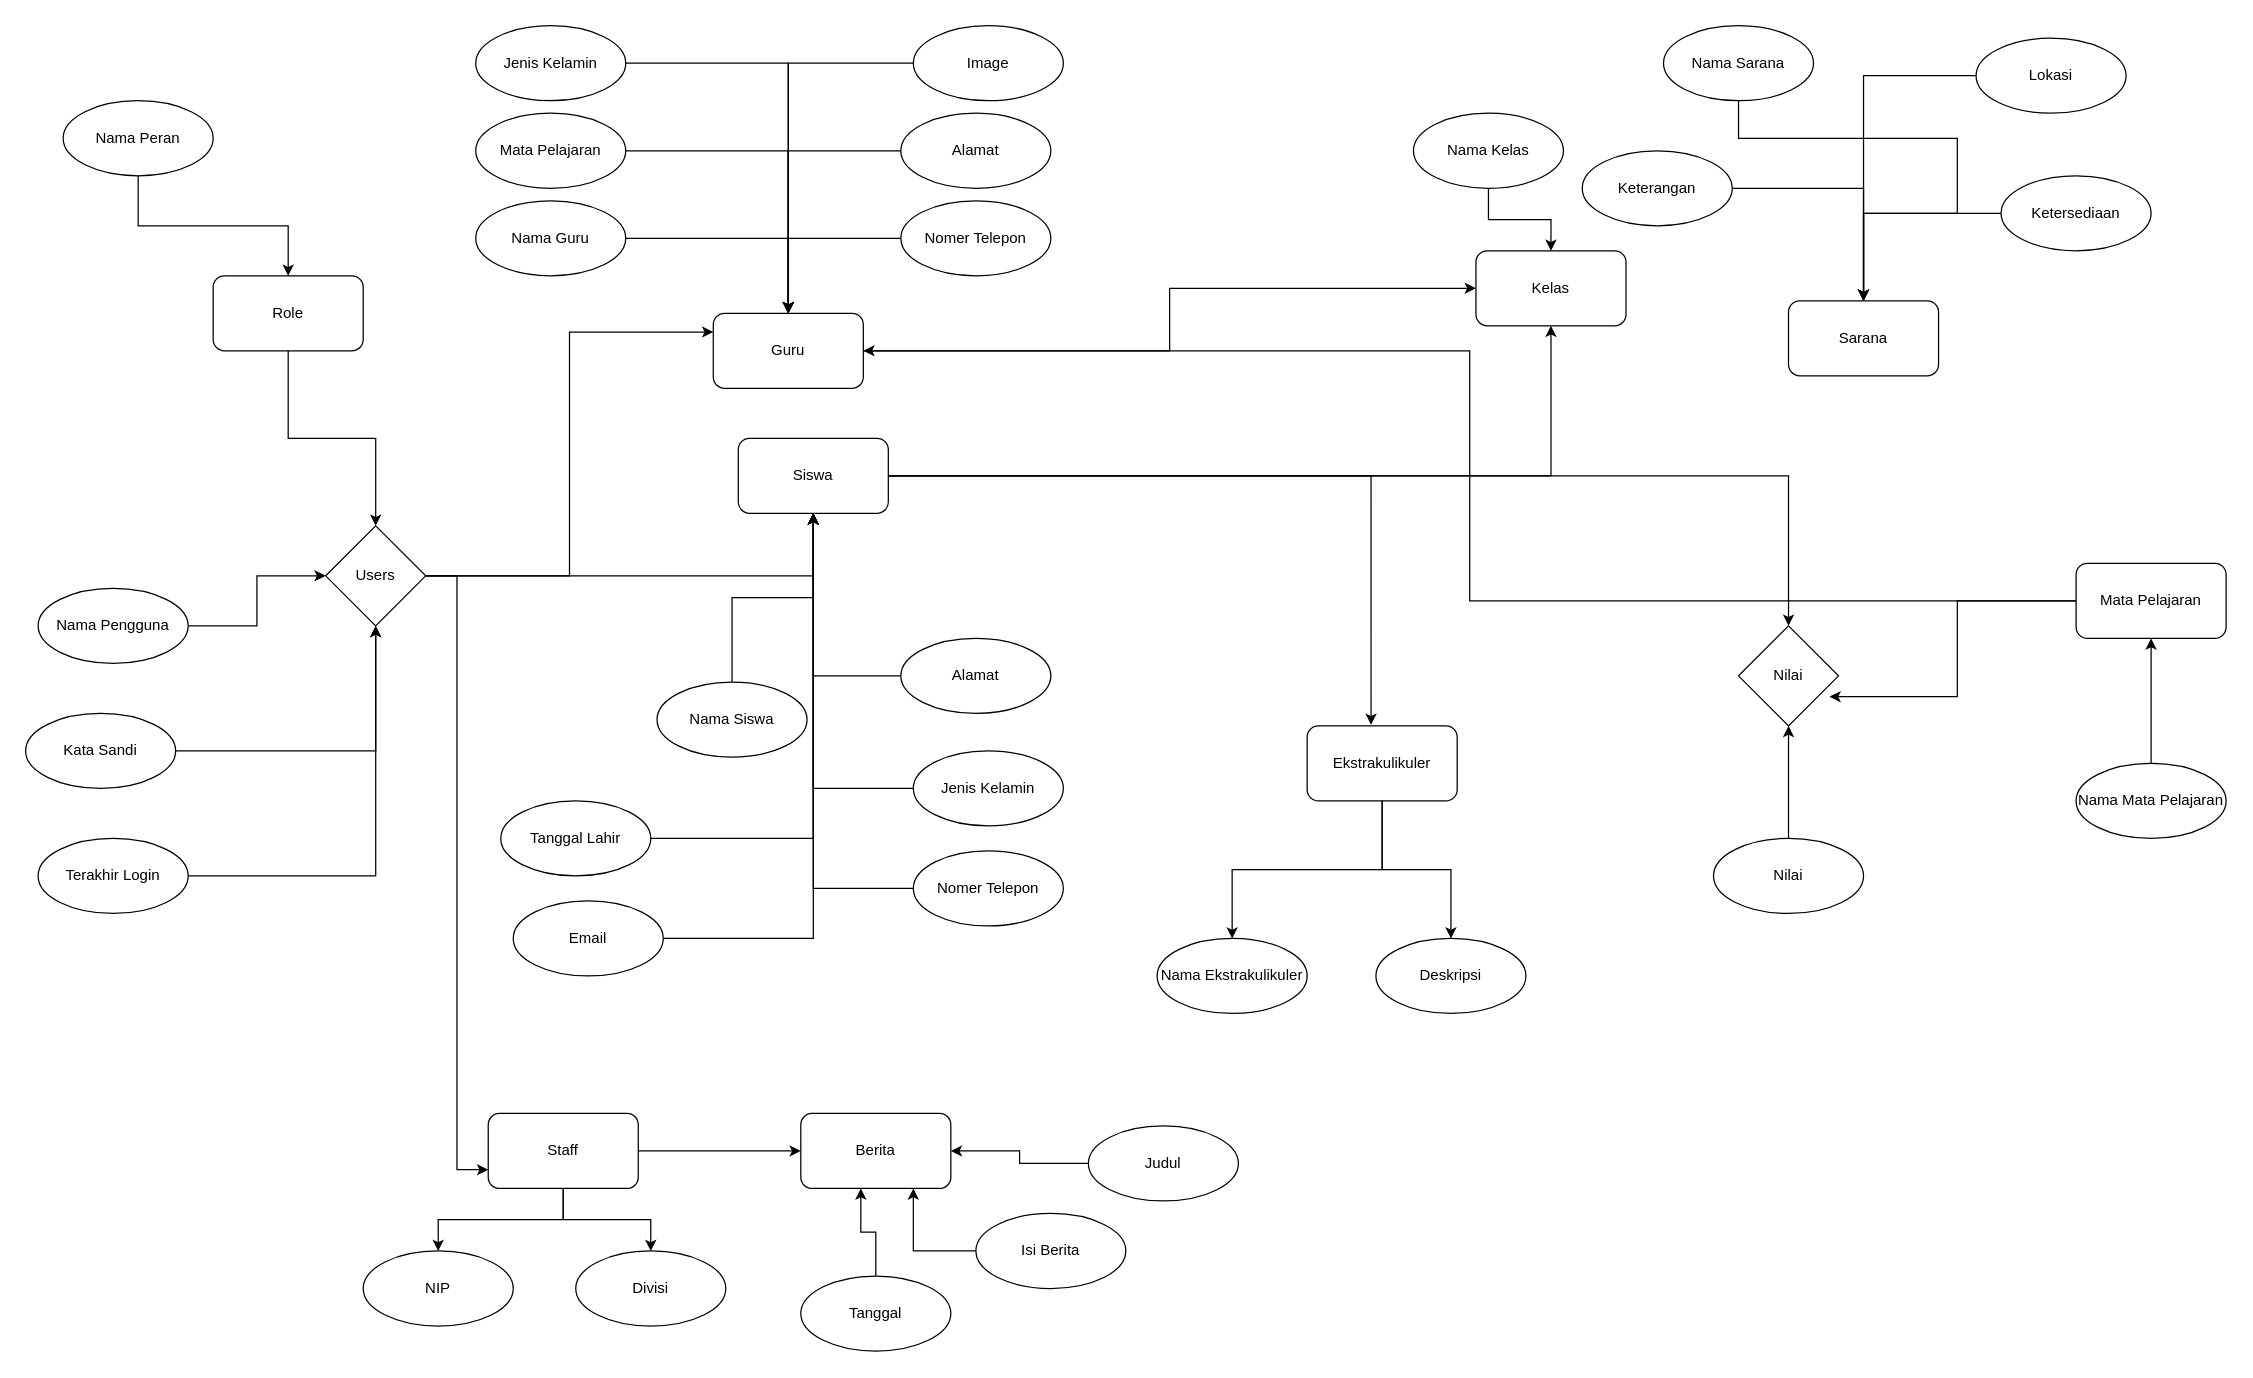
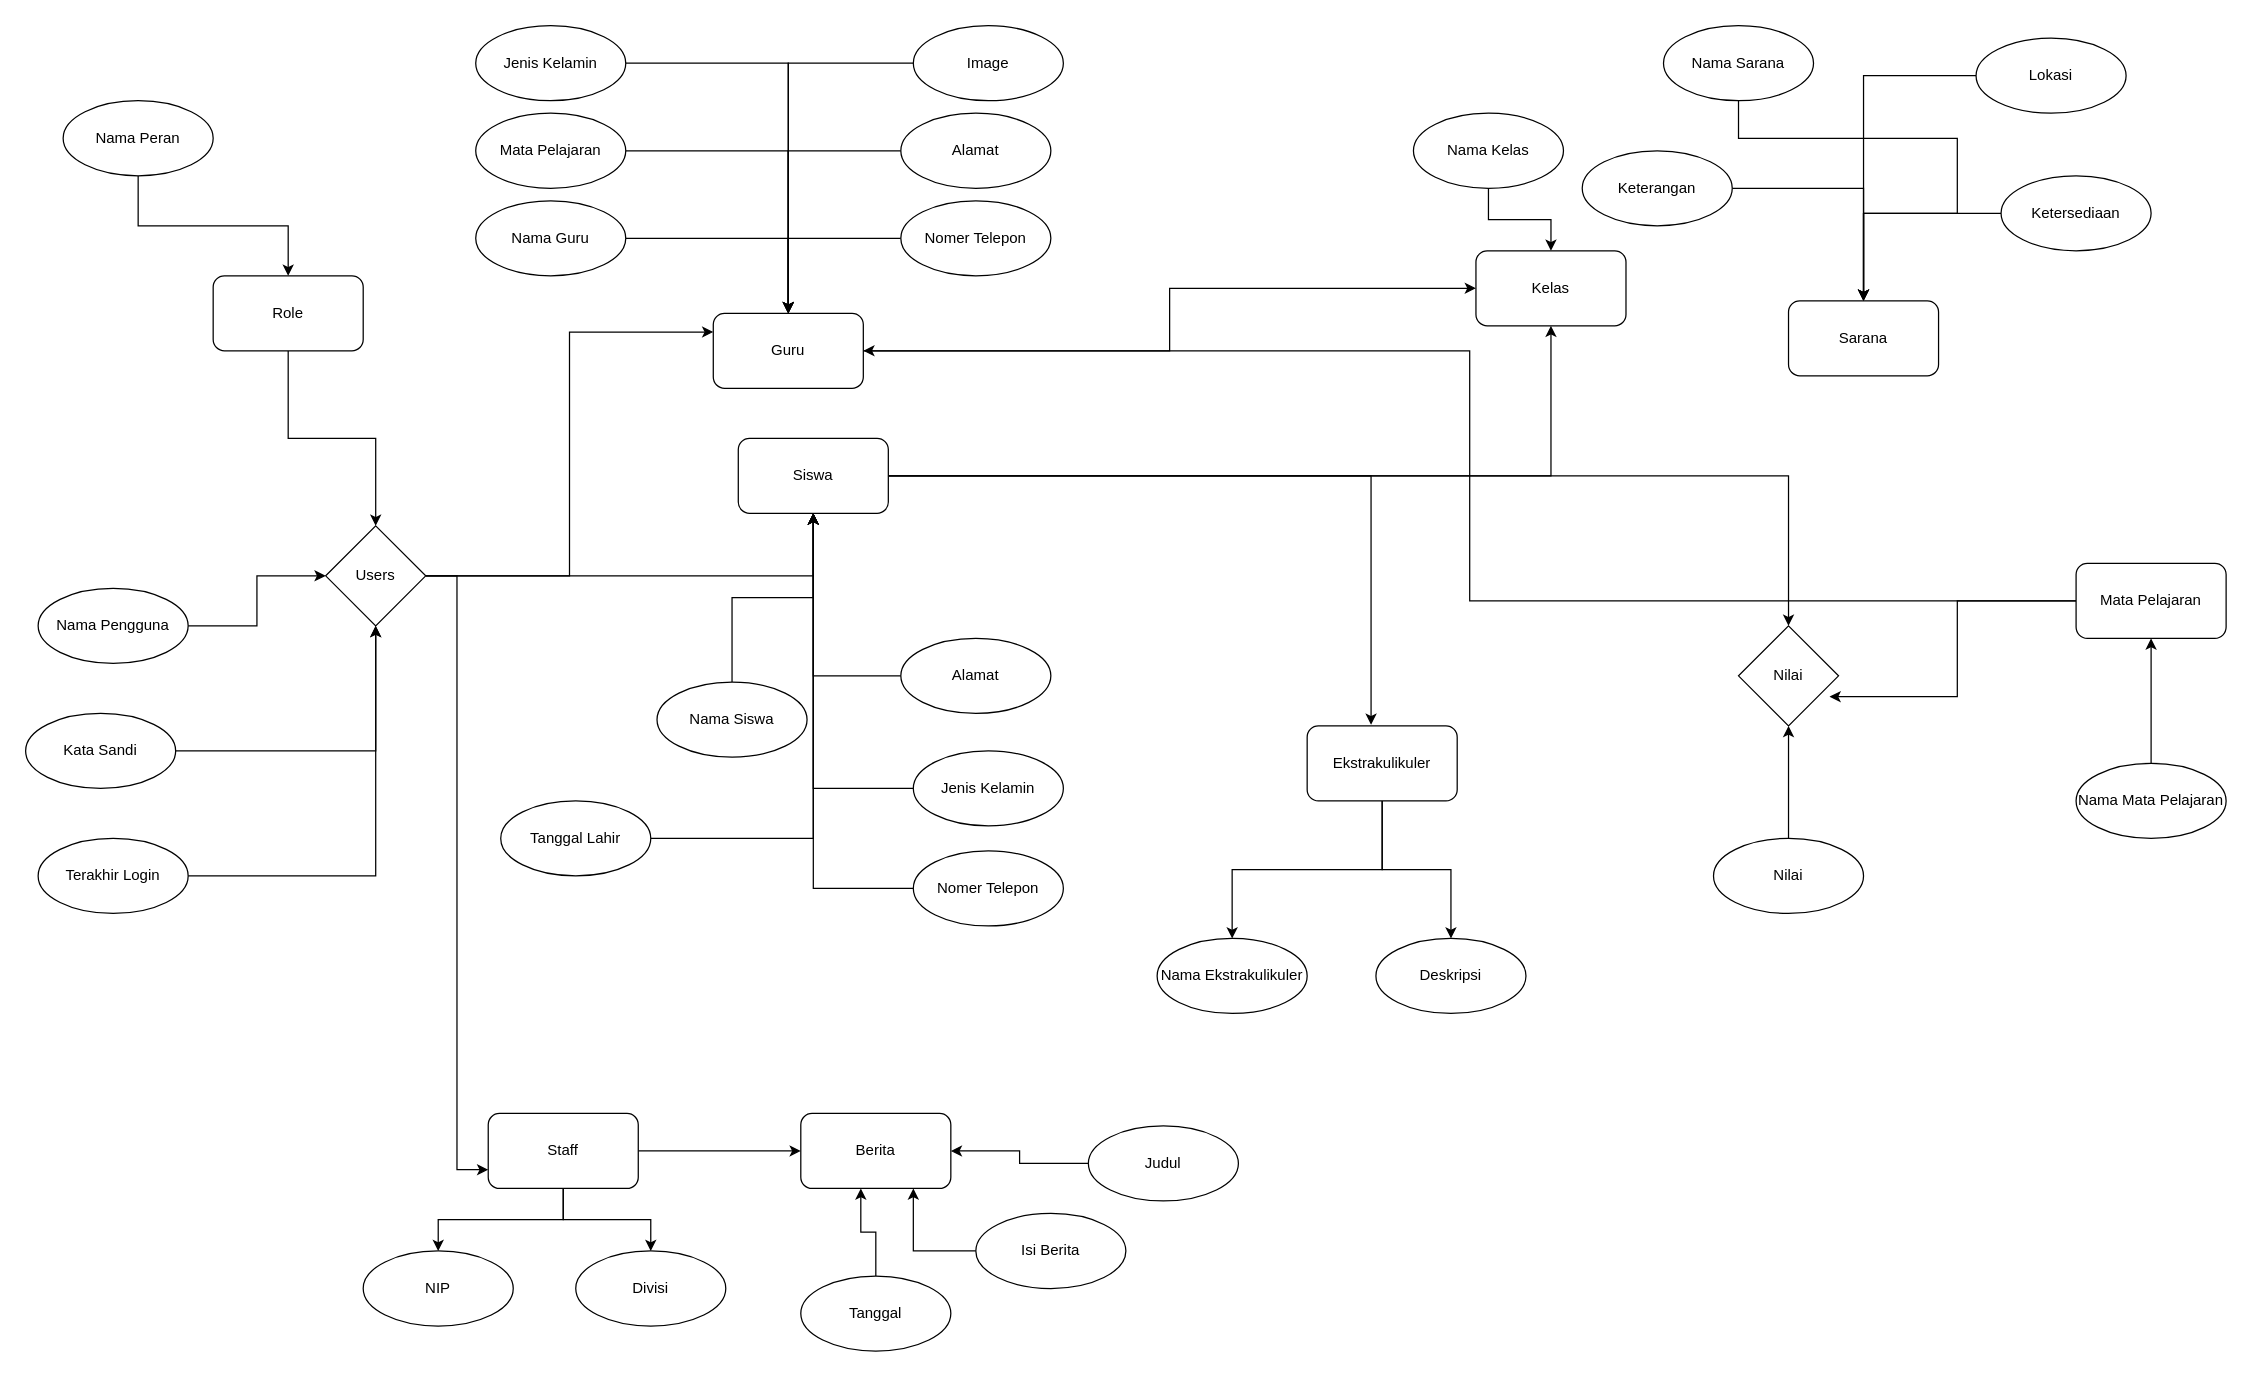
- <mxCell id="52" value="Email" style="ellipse;whiteSpace=wrap;html=1;" parent="1" vertex="1"><mxGeometry x="410" y="720" width="120" height="60" as="geometry" /></mxCell>
- <mxCell id="51" style="edgeStyle=orthogonalEdgeStyle;rounded=0;orthogonalLoop=1;jettySize=auto;html=1;" edge="1" parent="1" source="52" target="19"><mxGeometry relative="1" as="geometry" /></mxCell>
